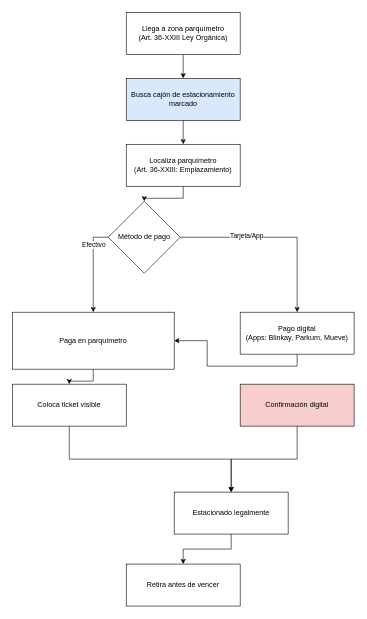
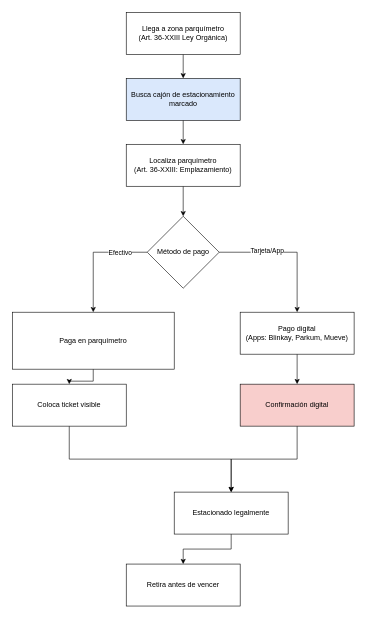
- <mxCell id="12" value="Método de pago" style="rhombus;whiteSpace=wrap;html=1;" vertex="1" parent="1"><mxGeometry x="180" y="335" width="120" height="120" as="geometry" /></mxCell>
+ <mxCell id="12" value="Método de pago" style="rhombus;whiteSpace=wrap;html=1;" vertex="1" parent="1"><mxGeometry x="245" y="360" width="120" height="120" as="geometry" /></mxCell>
- <mxCell id="15" style="edgeStyle=orthogonalEdgeStyle;rounded=0;orthogonalLoop=1;jettySize=auto;html=1;exitX=0.5;exitY=1;exitDx=0;exitDy=0;" edge="1" parent="1" source="16" target="14"><mxGeometry relative="1" as="geometry" /></mxCell>
+ <mxCell id="15" style="edgeStyle=orthogonalEdgeStyle;rounded=0;orthogonalLoop=1;jettySize=auto;html=1;exitX=0.5;exitY=1;exitDx=0;exitDy=0;entryX=0.5;entryY=0;entryDx=0;entryDy=0;" edge="1" parent="1" source="16" target="20"><mxGeometry relative="1" as="geometry" /></mxCell>
